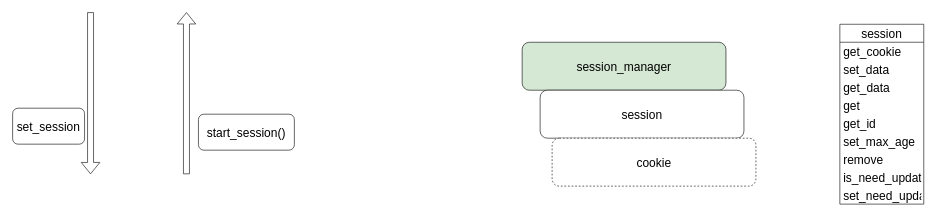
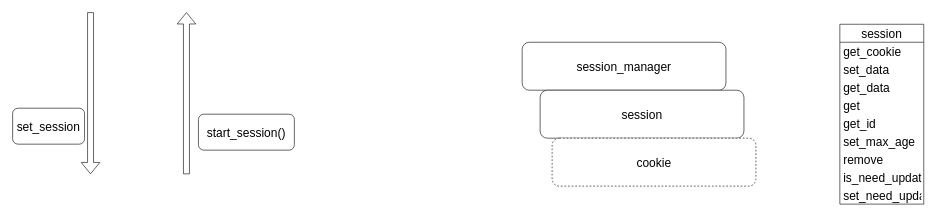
- <mxCell id="7" value="session_manager" style="rounded=1;whiteSpace=wrap;html=1;fontSize=20;fillColor=#d5e8d4;" vertex="1" parent="6"><mxGeometry y="30" width="340" height="80" as="geometry" /></mxCell>
+ <mxCell id="7" value="session_manager" style="rounded=1;whiteSpace=wrap;html=1;fontSize=20;" vertex="1" parent="6"><mxGeometry y="30" width="340" height="80" as="geometry" /></mxCell>
